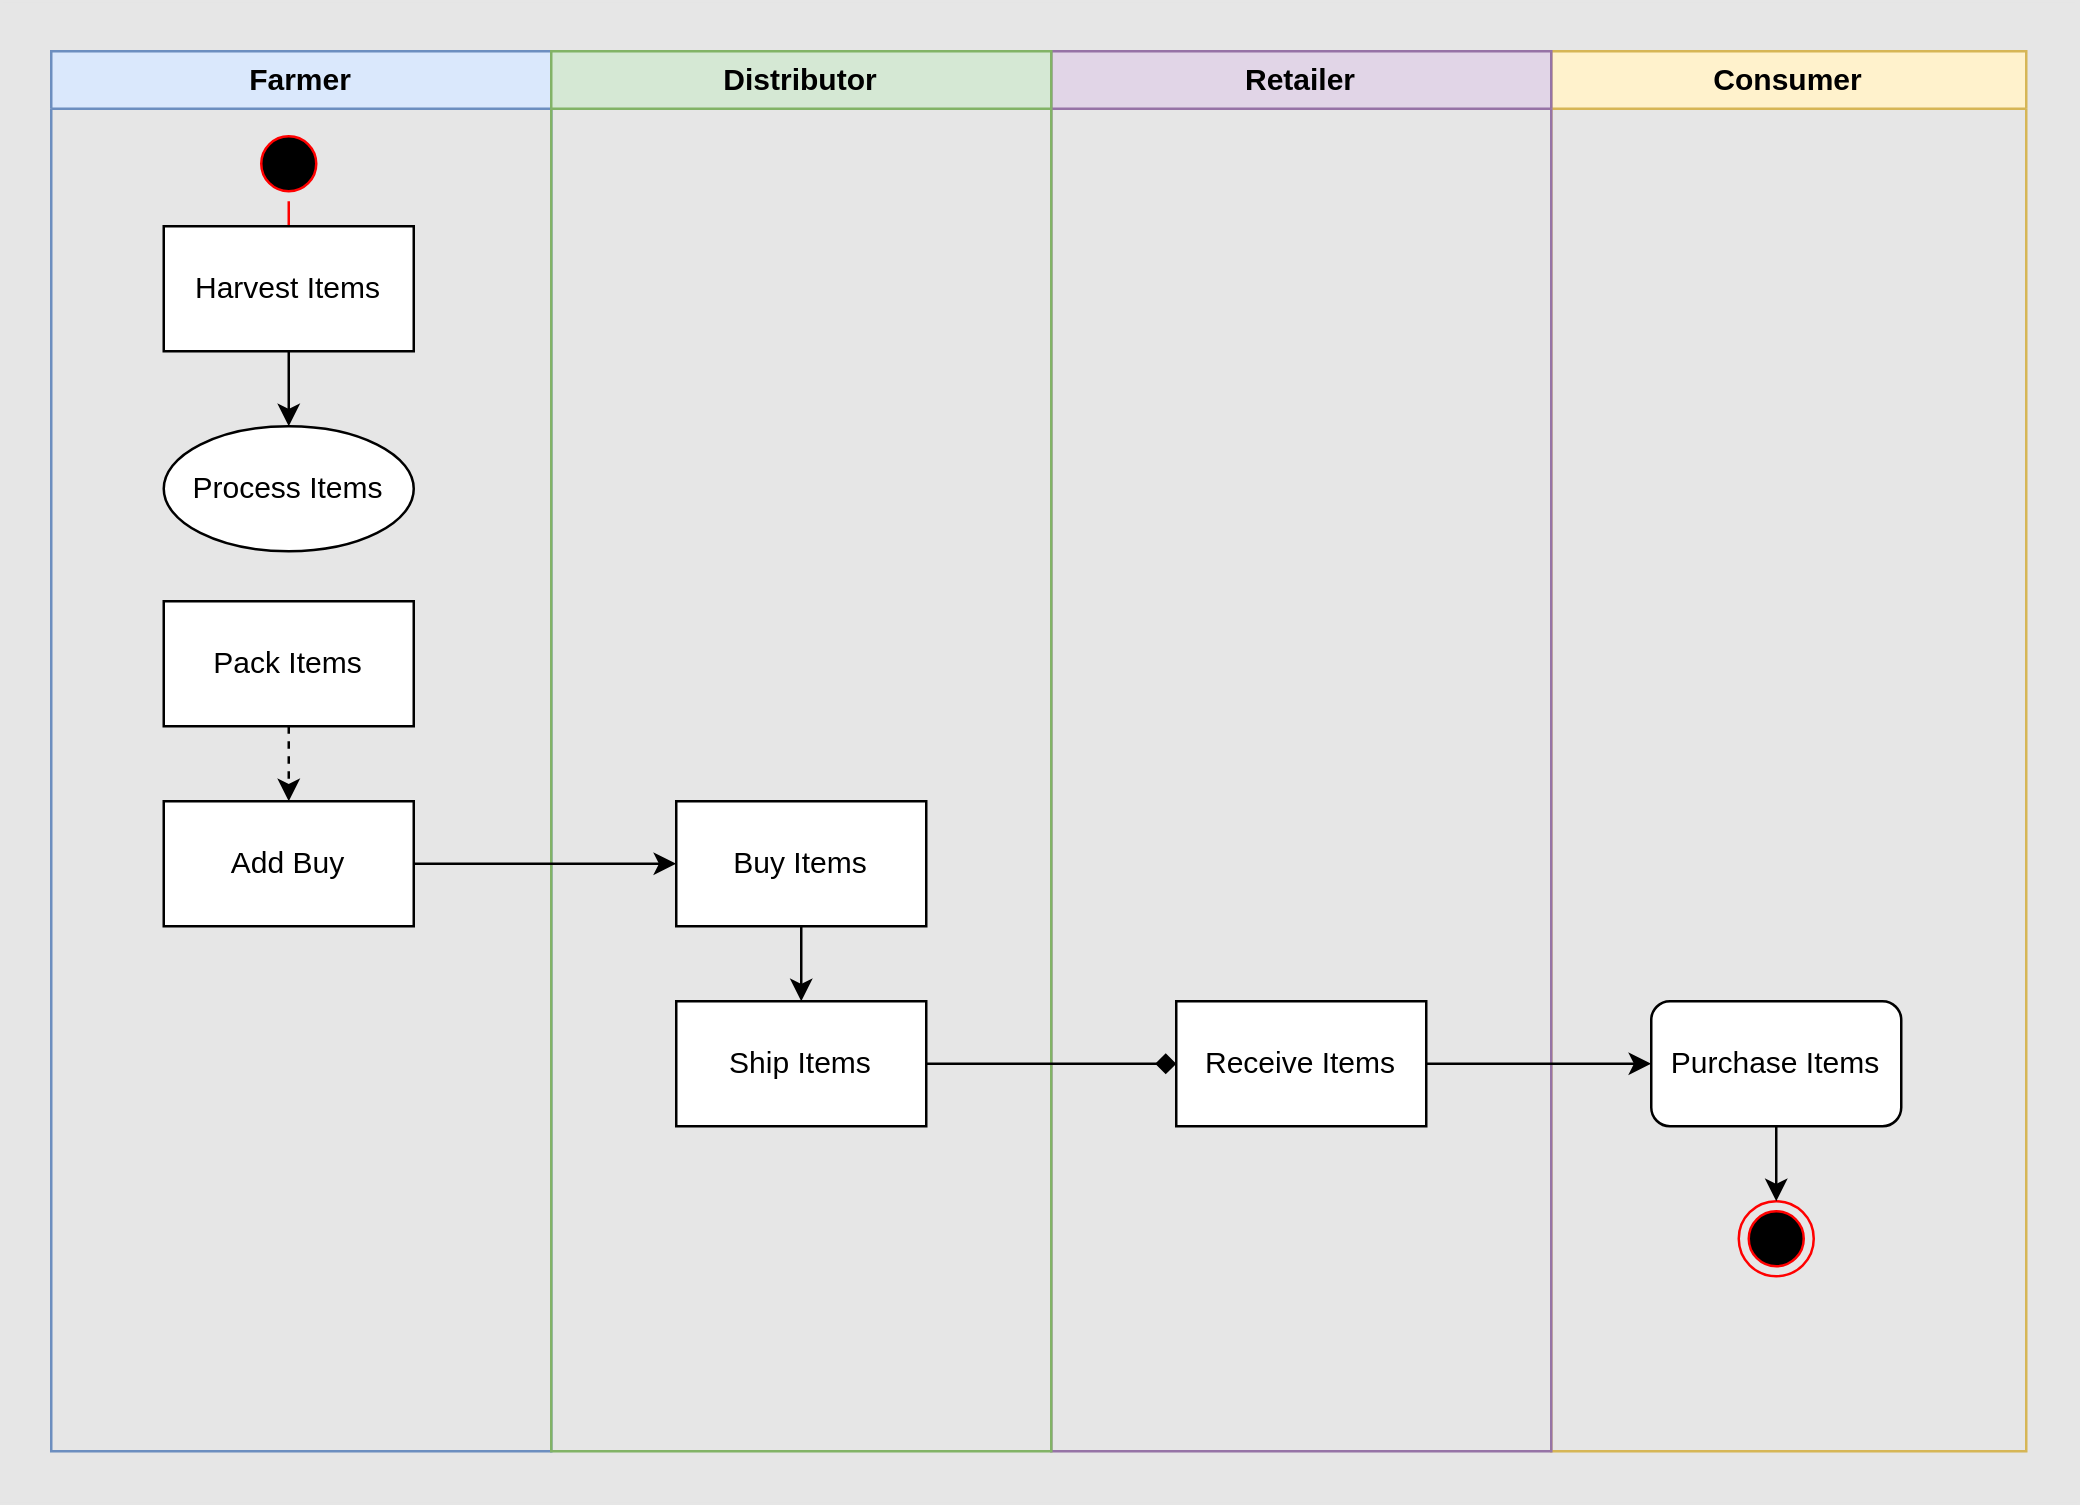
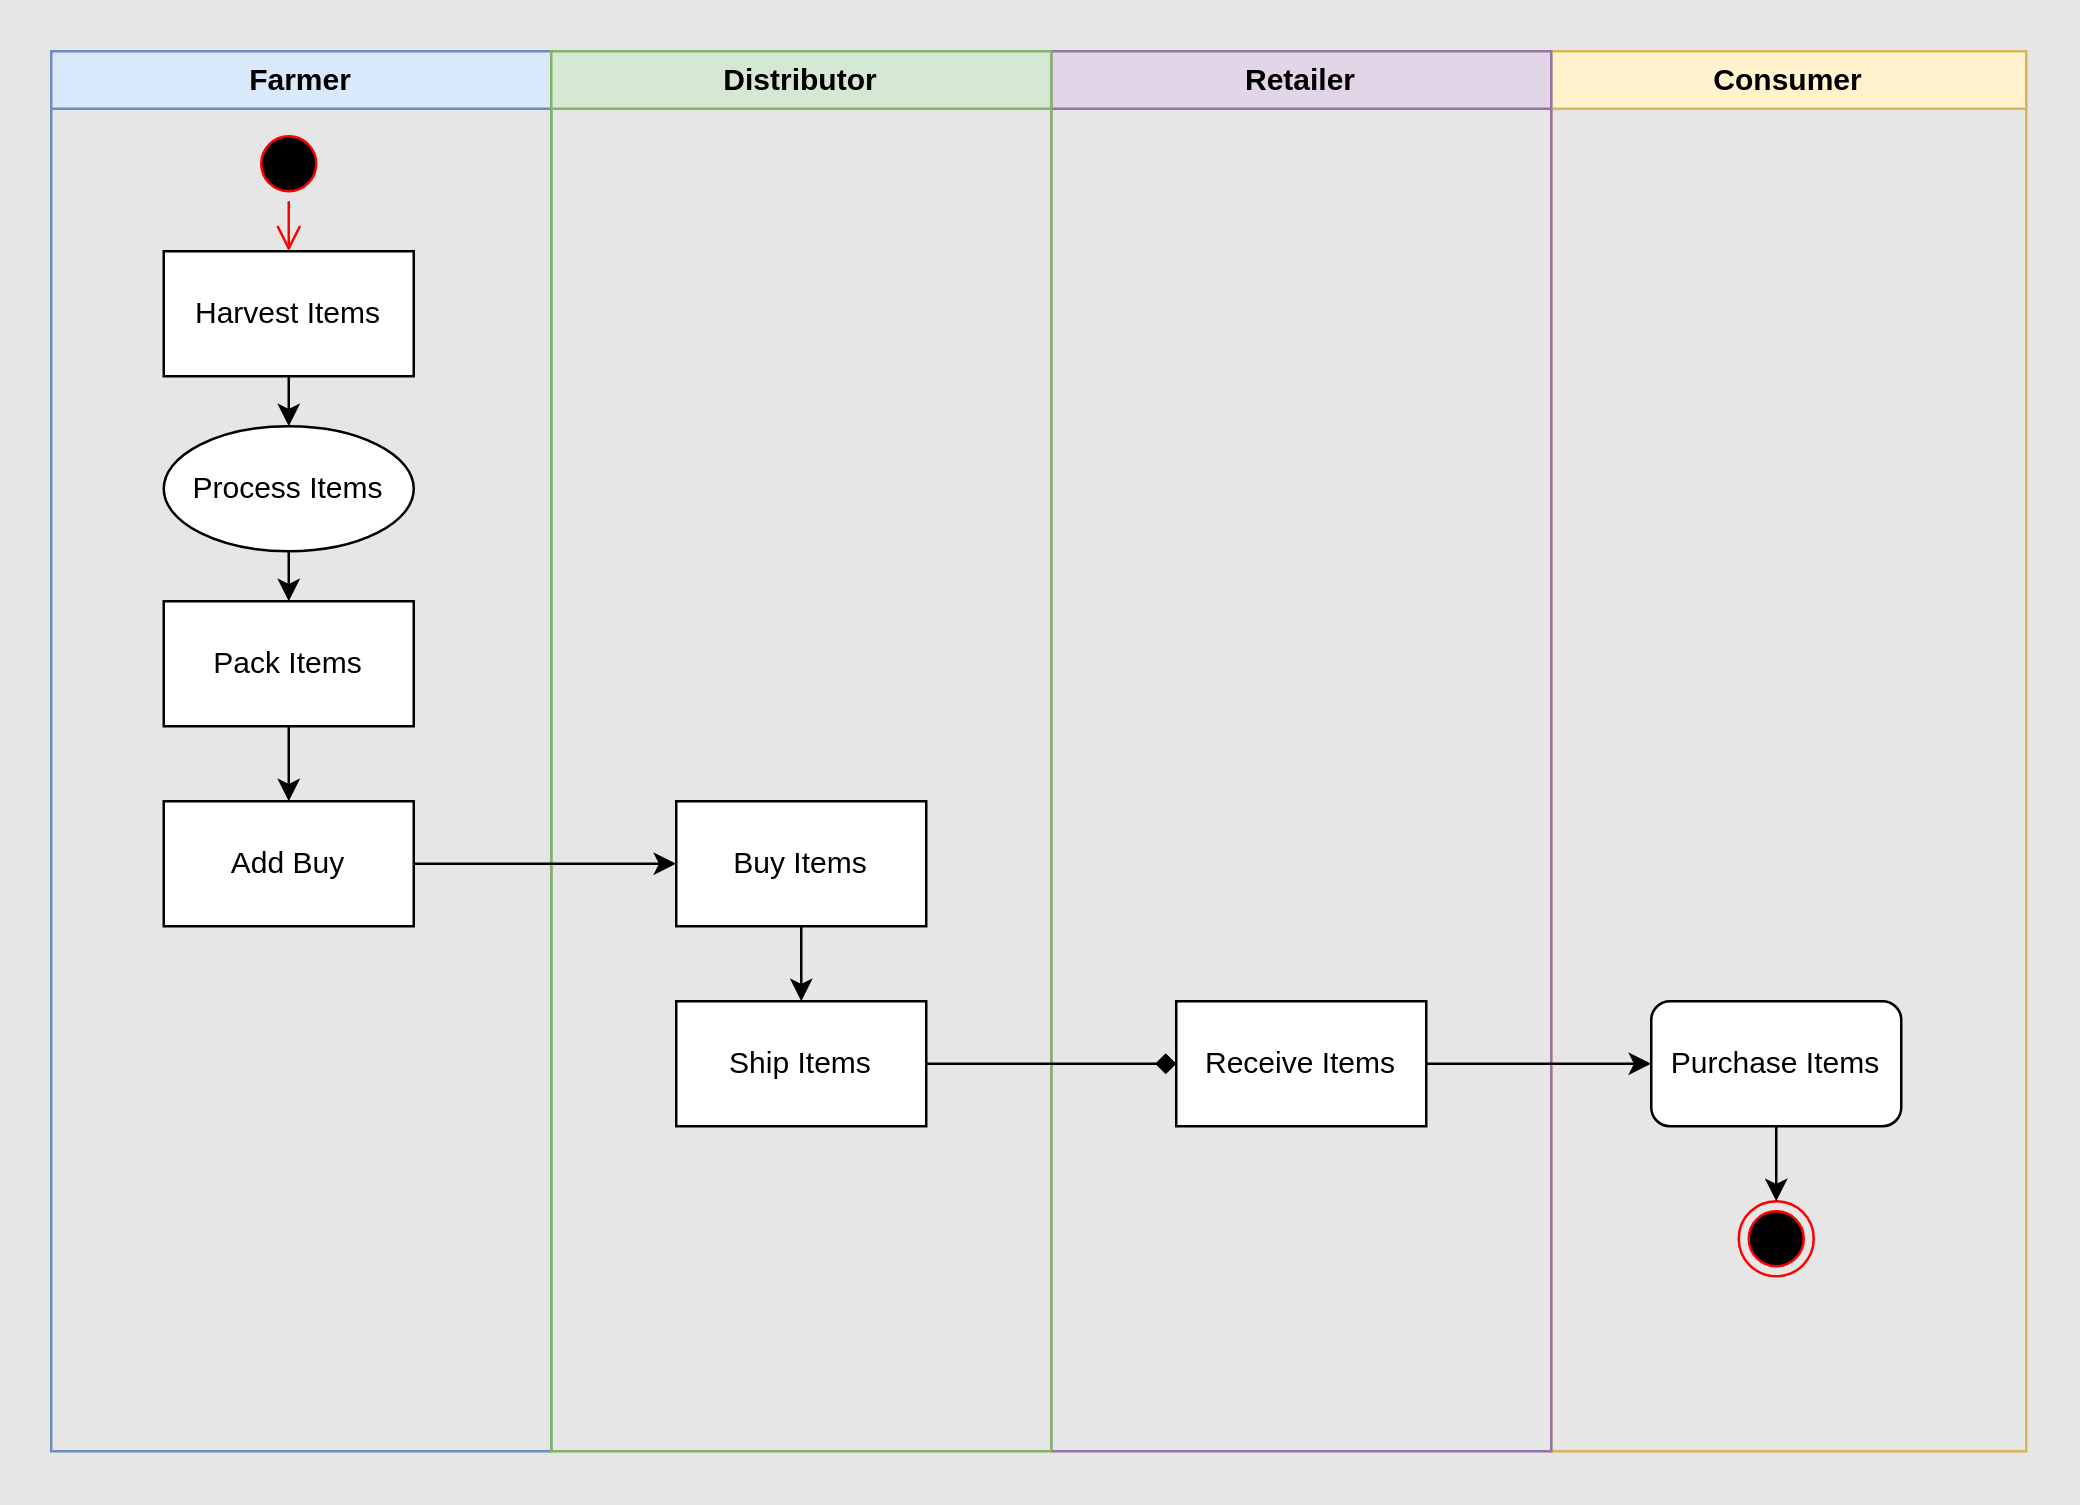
- <mxCell id="5" value="Harvest Items" style="rounded=0;whiteSpace=wrap;html=1;" parent="2" vertex="1"><mxGeometry x="45" y="70" width="100" height="50" as="geometry" /></mxCell>
+ <mxCell id="5" value="Harvest Items" style="rounded=0;whiteSpace=wrap;html=1;" parent="2" vertex="1"><mxGeometry x="45" y="80" width="100" height="50" as="geometry" /></mxCell>
+ <mxCell id="10" value="" style="endArrow=classic;html=1;rounded=0;entryX=0.5;entryY=0;entryDx=0;entryDy=0;" parent="2" source="6" target="7" edge="1"><mxGeometry width="50" height="50" relative="1" as="geometry"><mxPoint x="105" y="140" as="sourcePoint" /><mxPoint x="105" y="160" as="targetPoint" /></mxGeometry></mxCell>
- <mxCell id="11" value="" style="endArrow=classic;html=1;rounded=0;entryX=0.5;entryY=0;entryDx=0;entryDy=0;exitX=0.5;exitY=1;exitDx=0;exitDy=0;dashed=1;" parent="2" source="7" target="8" edge="1"><mxGeometry width="50" height="50" relative="1" as="geometry"><mxPoint x="105" y="210" as="sourcePoint" /><mxPoint x="105" y="230" as="targetPoint" /></mxGeometry></mxCell>
+ <mxCell id="11" value="" style="endArrow=classic;html=1;rounded=0;entryX=0.5;entryY=0;entryDx=0;entryDy=0;exitX=0.5;exitY=1;exitDx=0;exitDy=0;" parent="2" source="7" target="8" edge="1"><mxGeometry width="50" height="50" relative="1" as="geometry"><mxPoint x="105" y="210" as="sourcePoint" /><mxPoint x="105" y="230" as="targetPoint" /></mxGeometry></mxCell>
